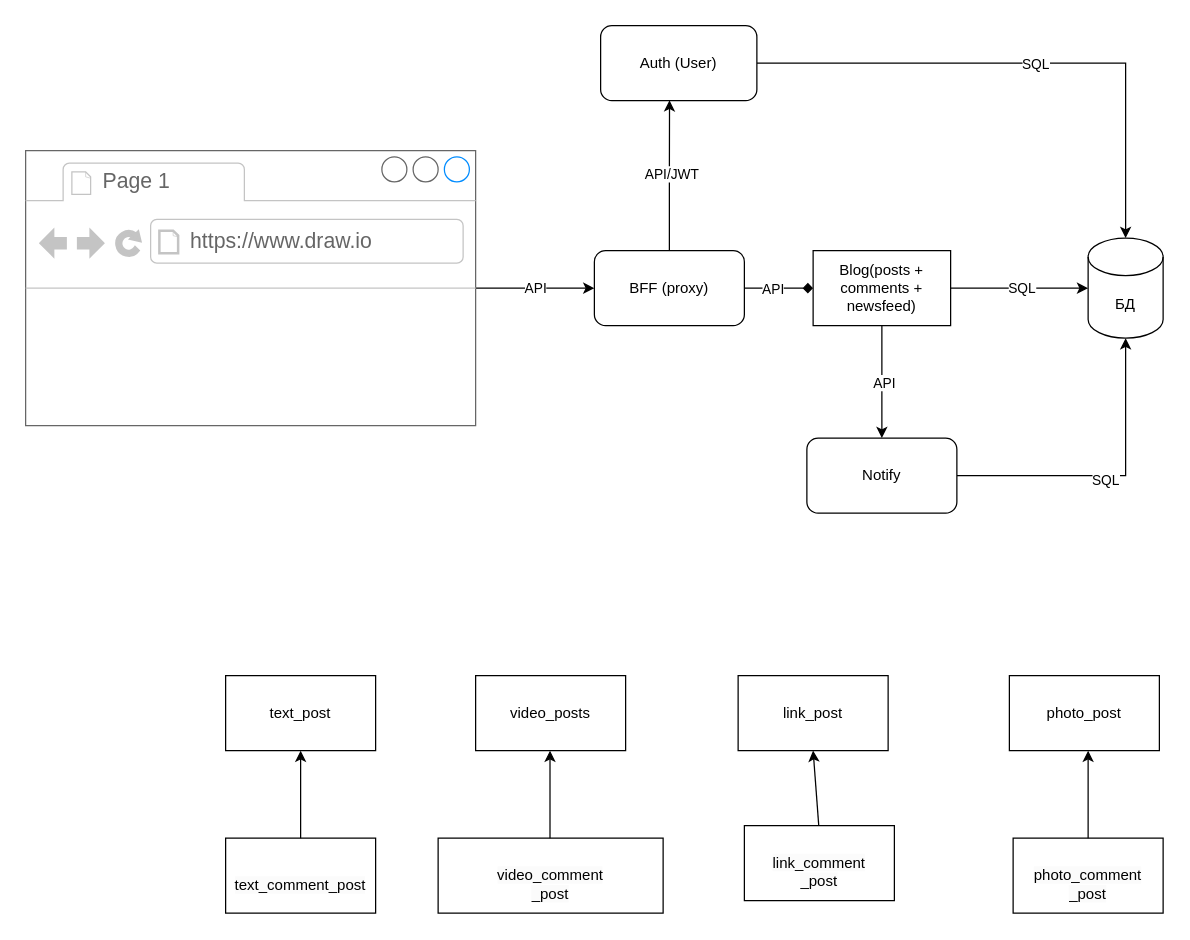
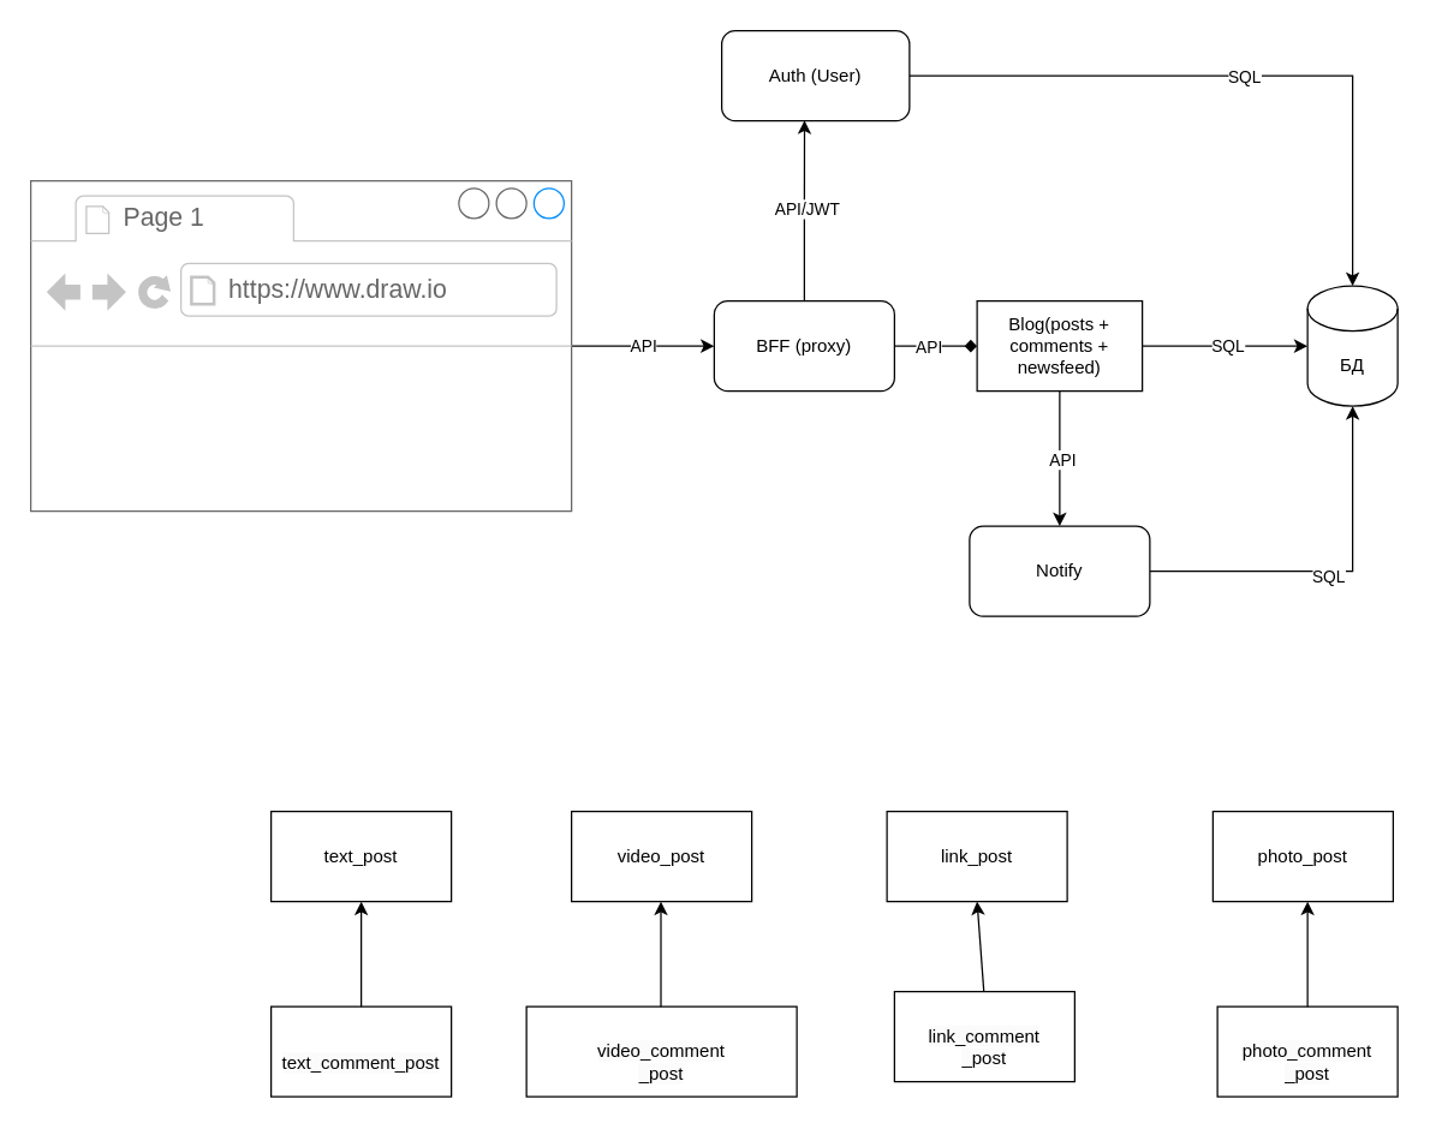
- <mxCell id="24" value="video_posts" style="rounded=0;whiteSpace=wrap;html=1;" vertex="1" parent="1"><mxGeometry x="380" y="540" width="120" height="60" as="geometry" /></mxCell>
+ <mxCell id="24" value="video_post" style="rounded=0;whiteSpace=wrap;html=1;" vertex="1" parent="1"><mxGeometry x="380" y="540" width="120" height="60" as="geometry" /></mxCell>
